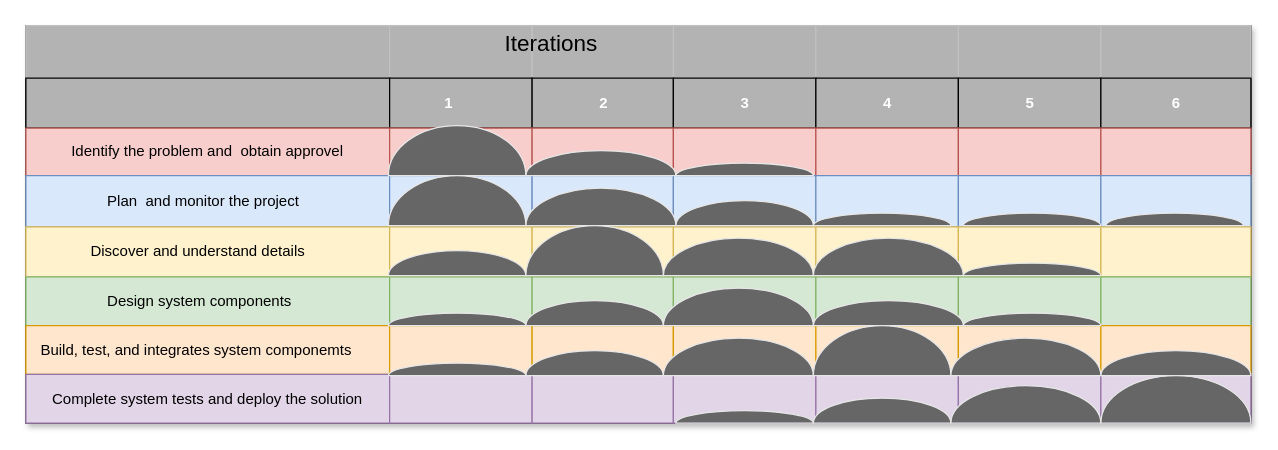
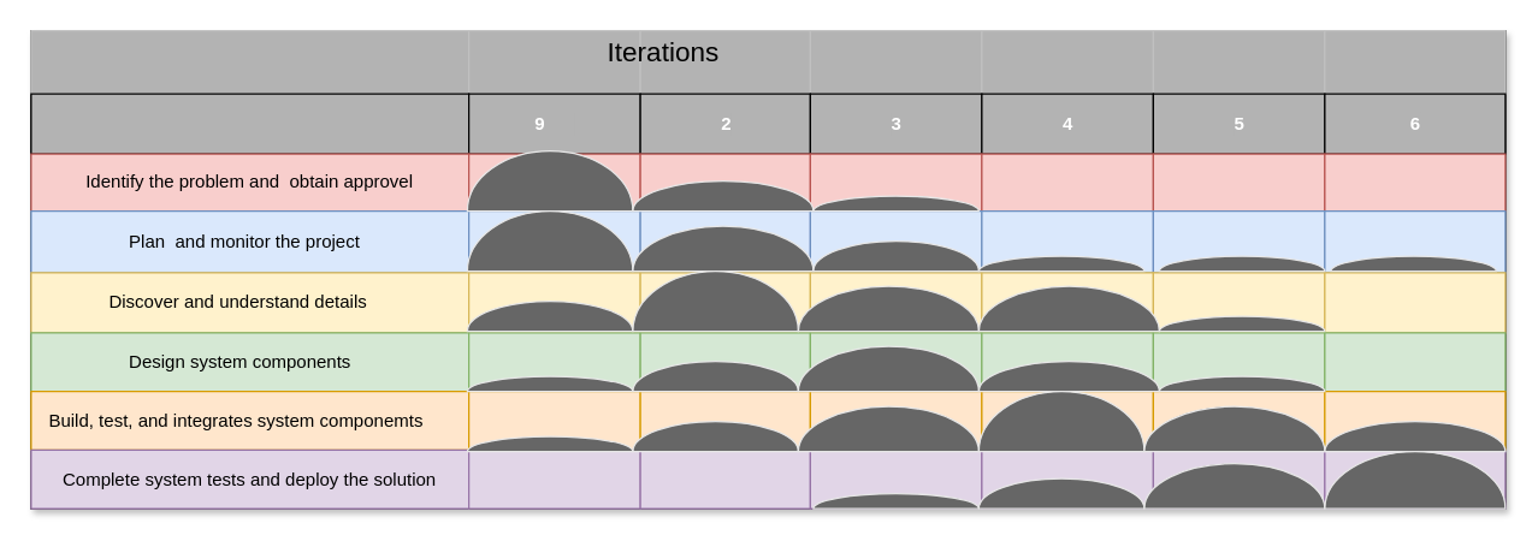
- <mxCell id="13" value="1&lt;span style=&quot;white-space: pre;&quot;&gt;&#09;&lt;/span&gt;" style="connectable=0;recursiveResize=0;strokeColor=inherit;fillColor=#B3B3B3;align=center;fontStyle=1;fontColor=#FFFFFF;html=1;labelBackgroundColor=#B3B3B3;" vertex="1" parent="11"><mxGeometry x="291" width="114" height="40" as="geometry"><mxRectangle width="114" height="40" as="alternateBounds" /></mxGeometry></mxCell>
+ <mxCell id="13" value="9&lt;span style=&quot;white-space: pre;&quot;&gt;&#09;&lt;/span&gt;" style="connectable=0;recursiveResize=0;strokeColor=inherit;fillColor=#B3B3B3;align=center;fontStyle=1;fontColor=#FFFFFF;html=1;labelBackgroundColor=#B3B3B3;" vertex="1" parent="11"><mxGeometry x="291" width="114" height="40" as="geometry"><mxRectangle width="114" height="40" as="alternateBounds" /></mxGeometry></mxCell>
